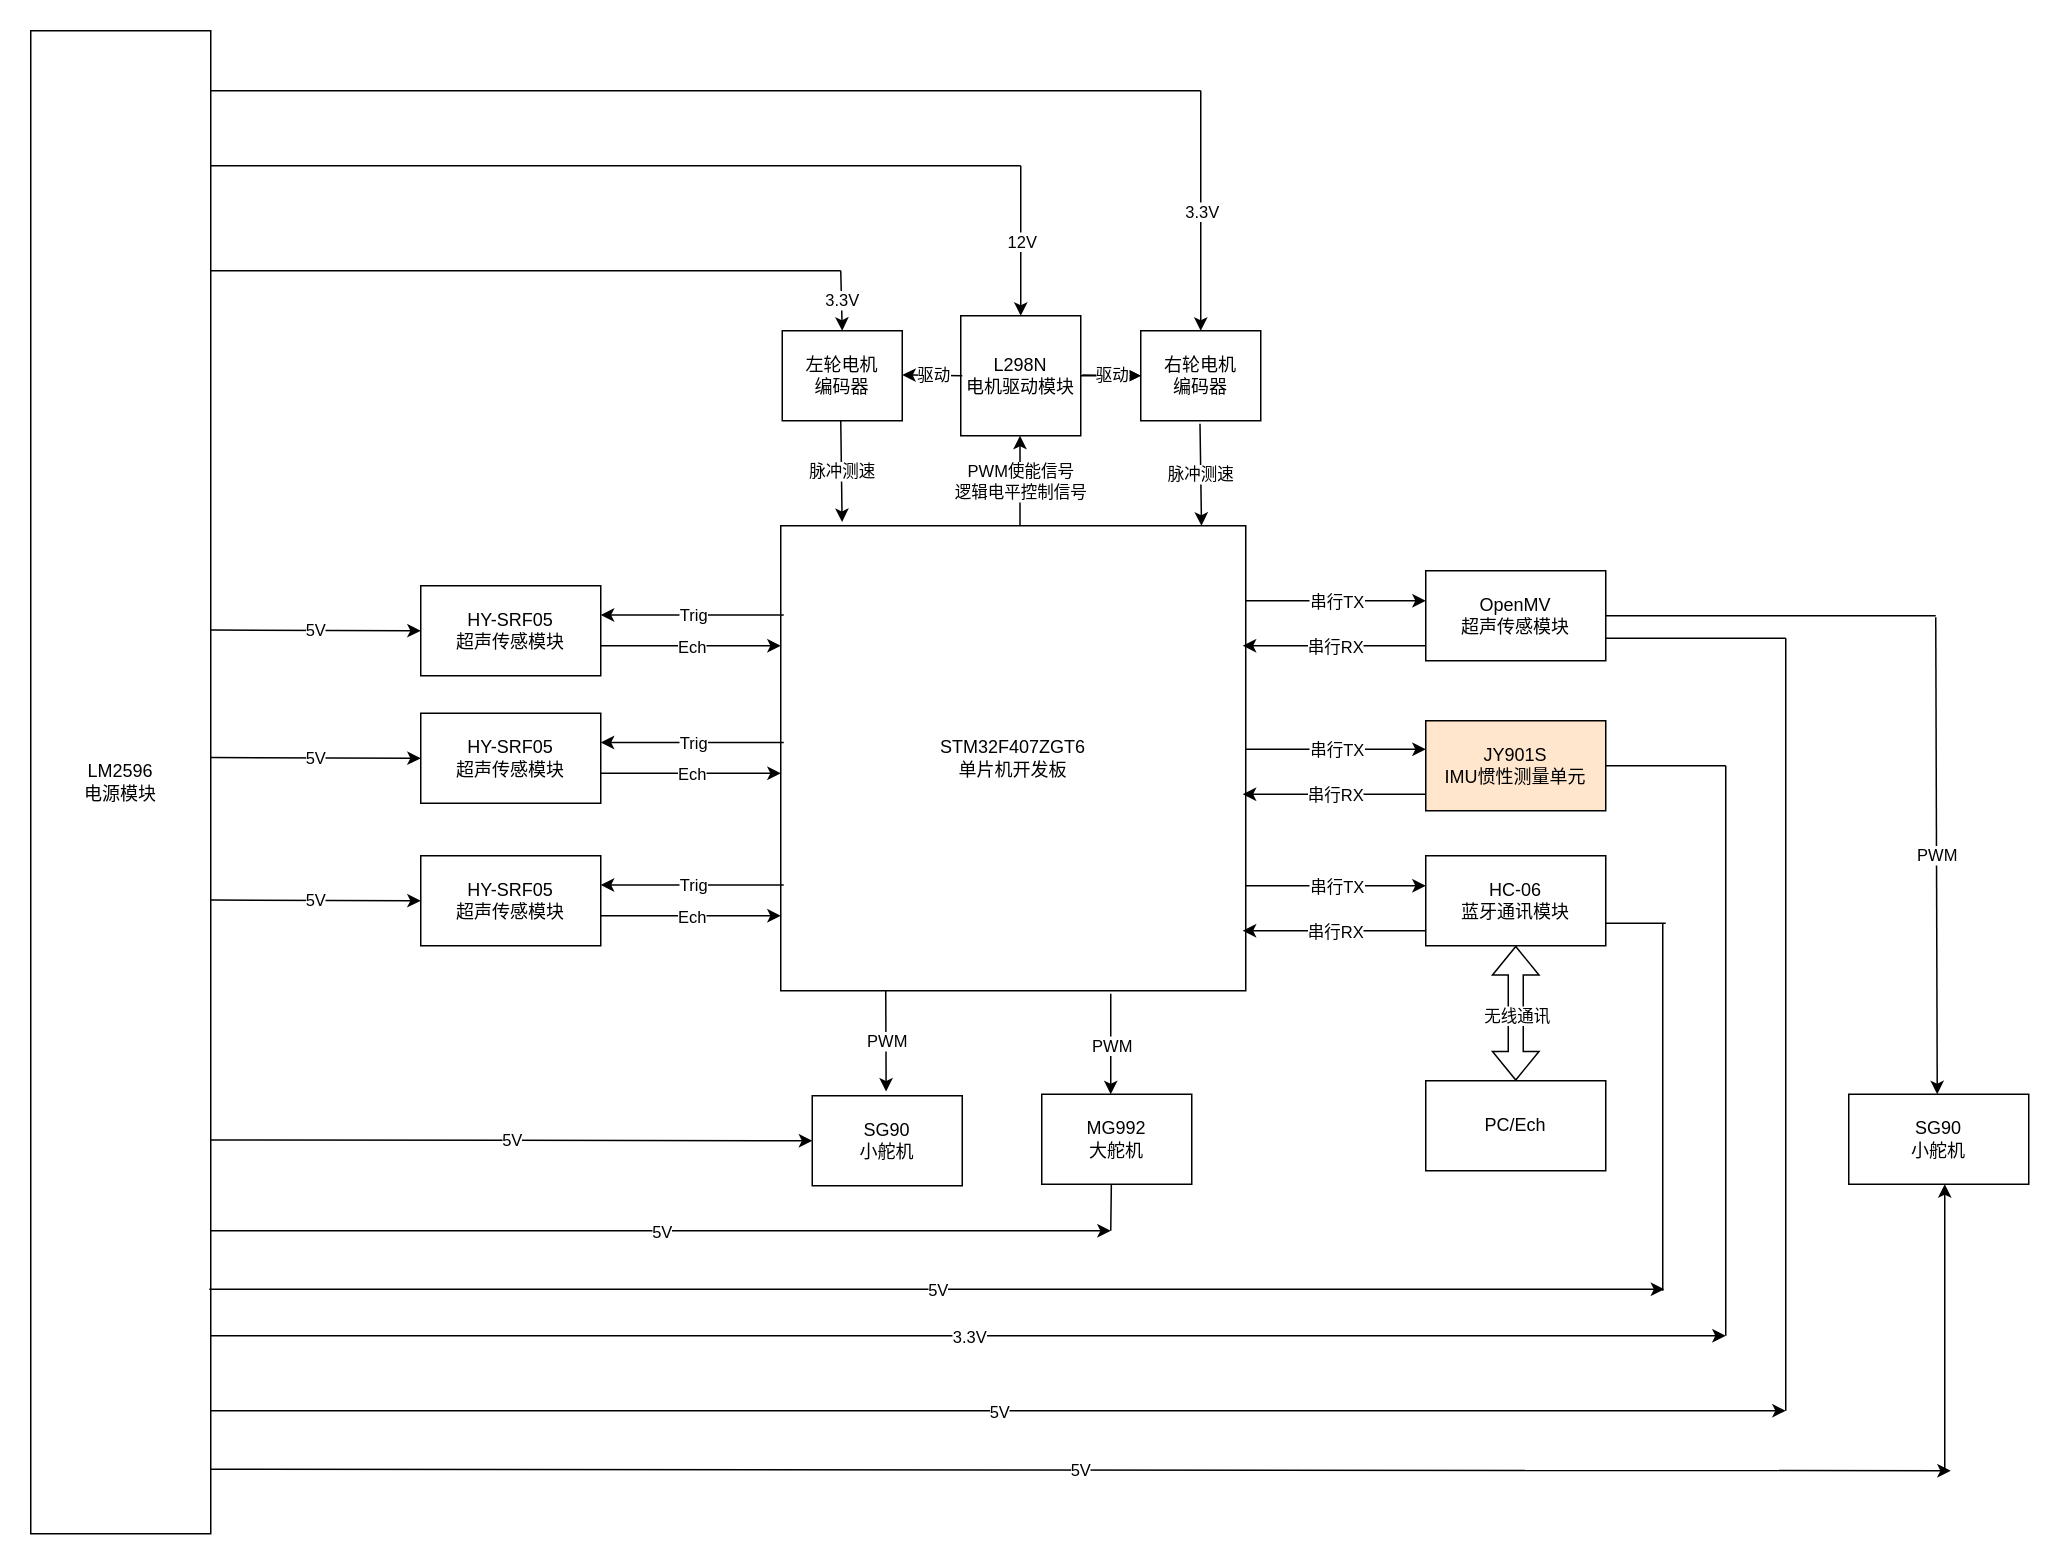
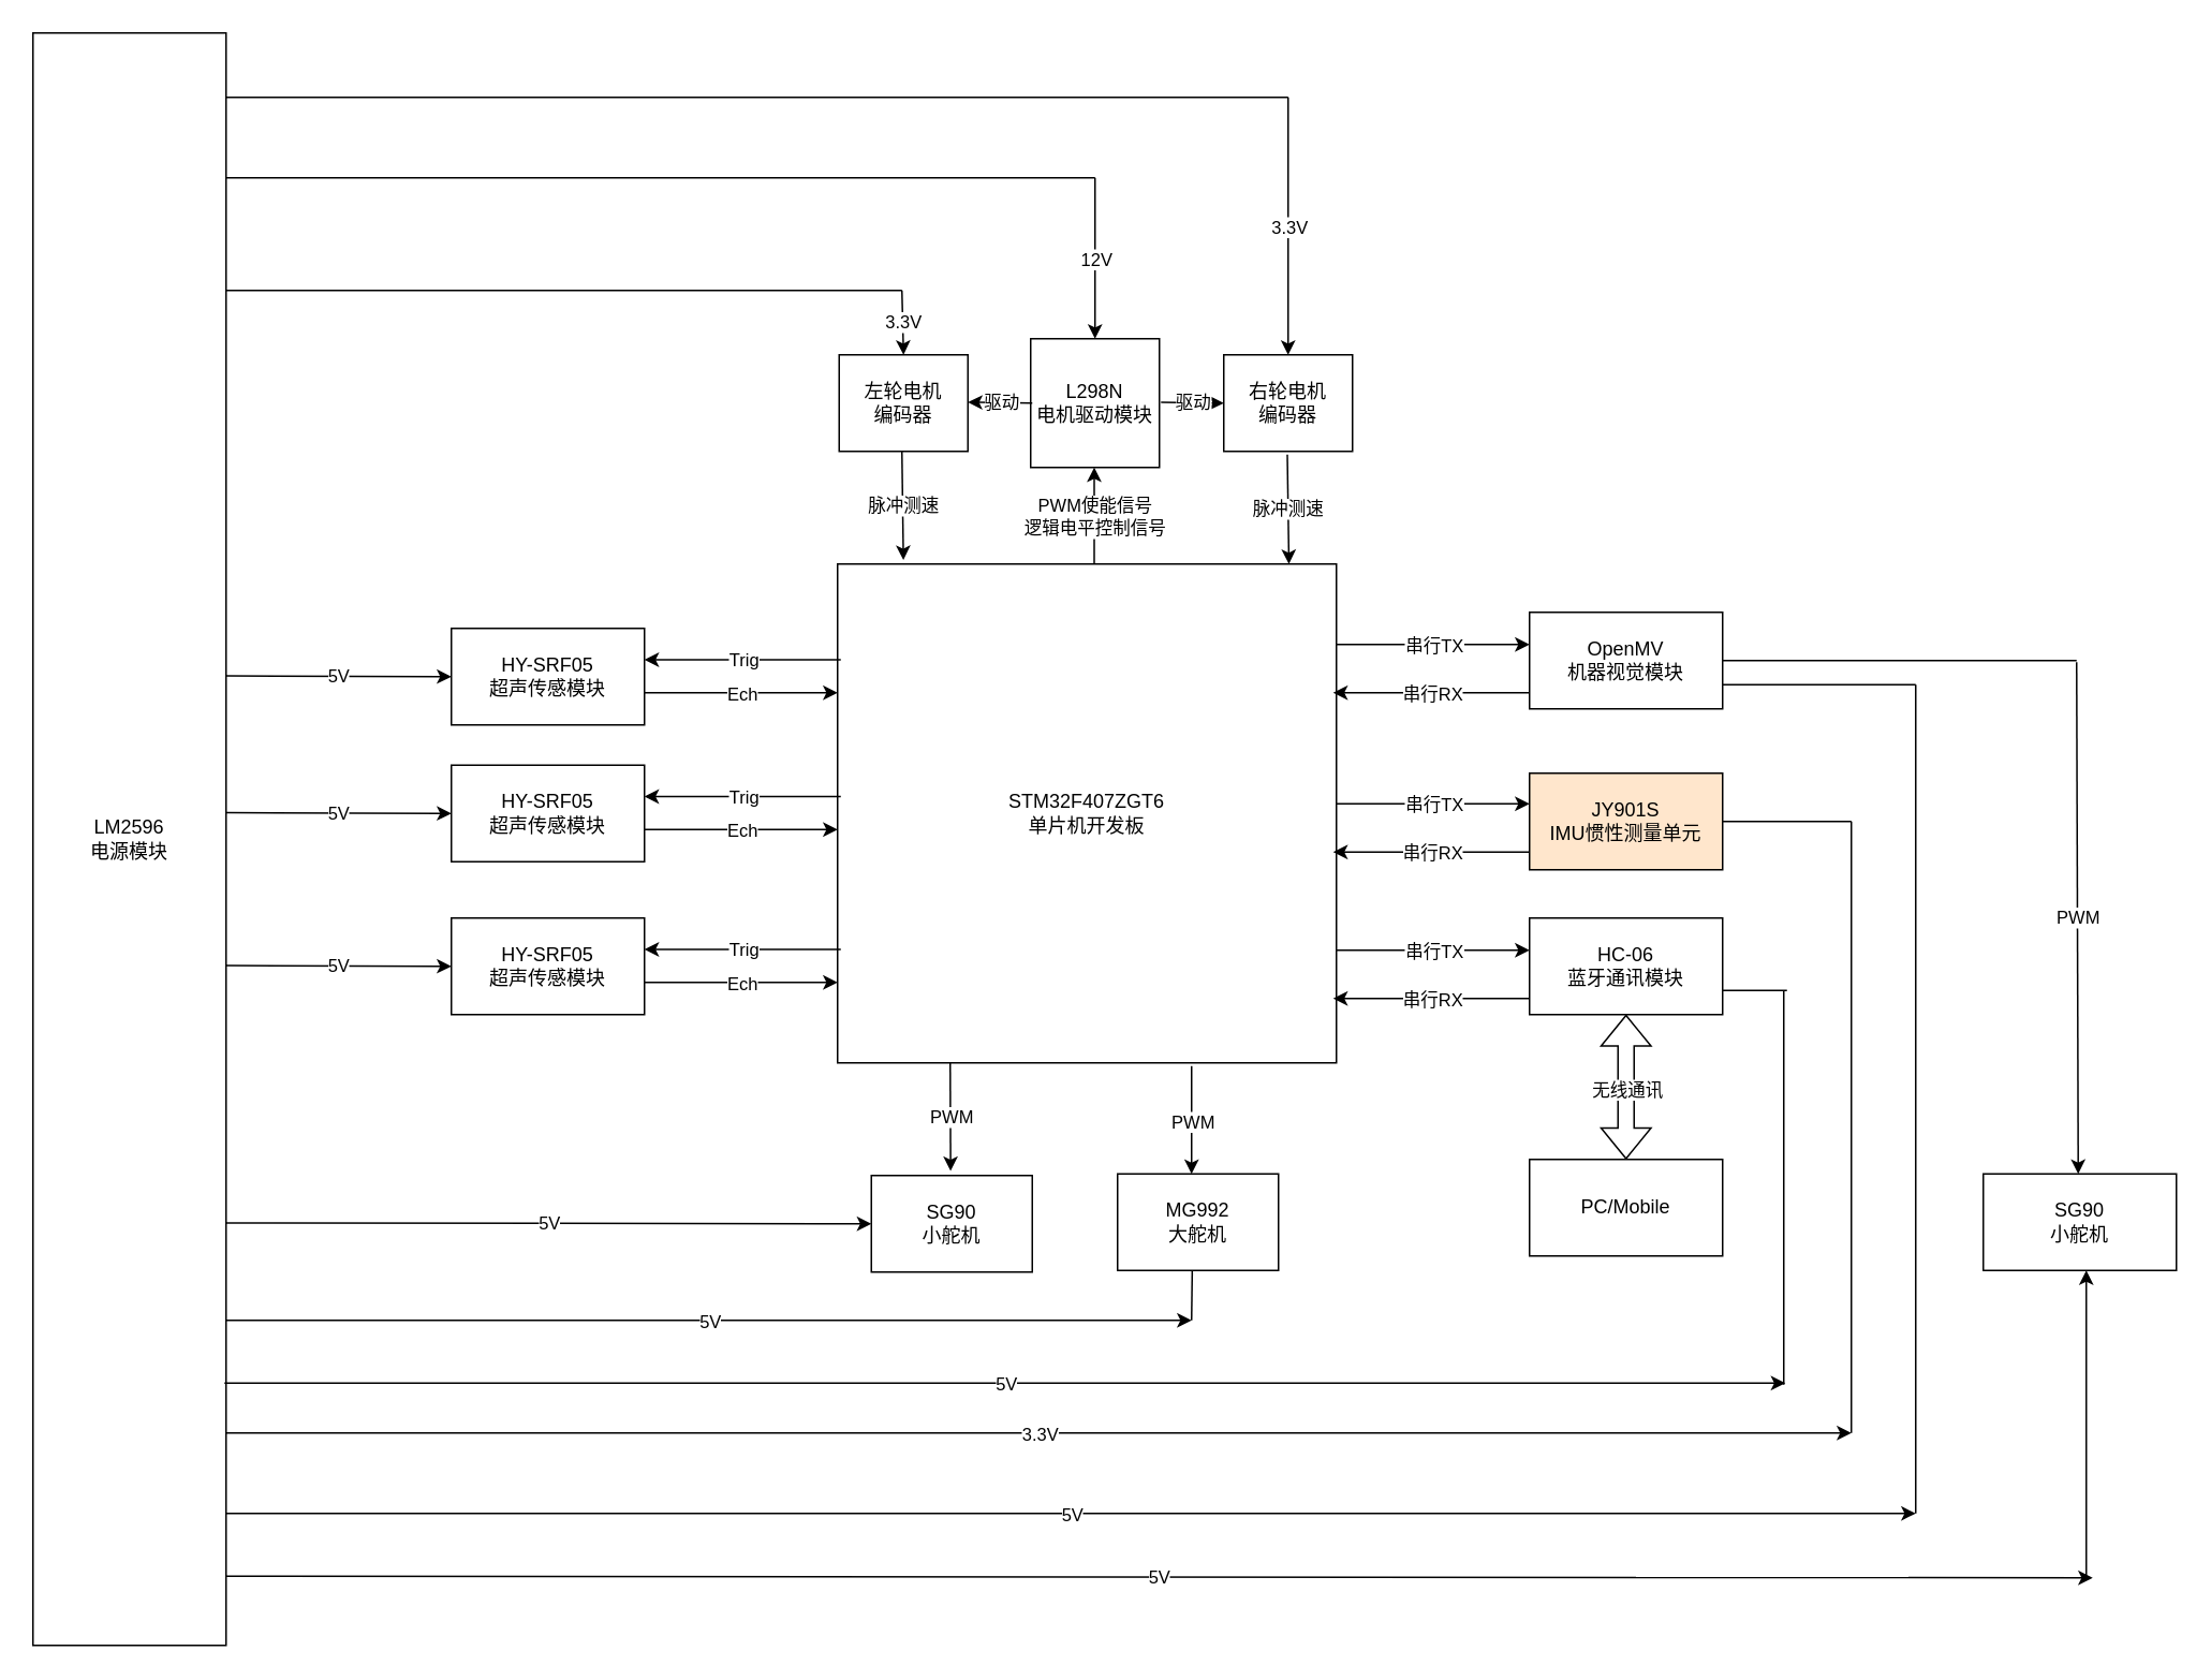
- <mxCell id="75" value="" style="edgeStyle=orthogonalEdgeStyle;rounded=0;orthogonalLoop=1;jettySize=auto;html=1;" parent="1" source="76" target="73" edge="1"><mxGeometry relative="1" as="geometry" /></mxCell>
- <mxCell id="3" value="OpenMV&lt;div&gt;超声传感模块&lt;/div&gt;" style="rounded=0;whiteSpace=wrap;html=1;" parent="1" vertex="1"><mxGeometry x="950" y="380" width="120" height="60" as="geometry" /></mxCell>
+ <mxCell id="3" value="OpenMV&lt;div&gt;机器视觉模块&lt;/div&gt;" style="rounded=0;whiteSpace=wrap;html=1;" parent="1" vertex="1"><mxGeometry x="950" y="380" width="120" height="60" as="geometry" /></mxCell>
- <mxCell id="66" value="PC/Ech" style="rounded=0;whiteSpace=wrap;html=1;" parent="1" vertex="1"><mxGeometry x="950" y="720" width="120" height="60" as="geometry" /></mxCell>
+ <mxCell id="66" value="PC/Mobile" style="rounded=0;whiteSpace=wrap;html=1;" parent="1" vertex="1"><mxGeometry x="950" y="720" width="120" height="60" as="geometry" /></mxCell>
